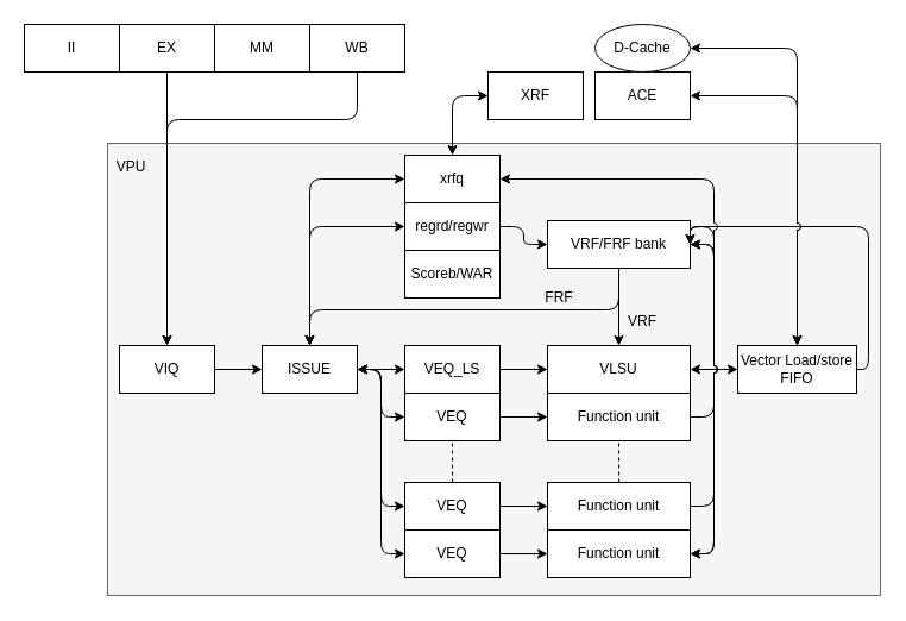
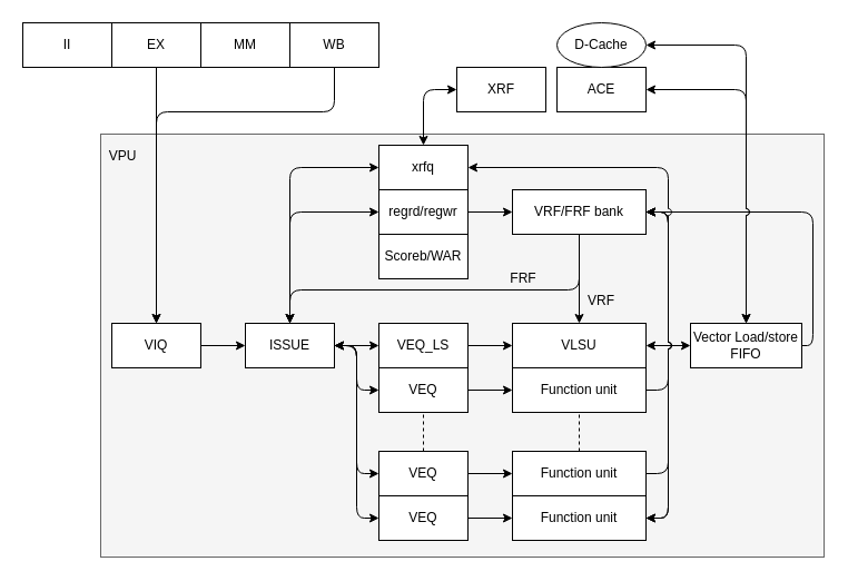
- <mxCell id="29" value="VRF/FRF bank" style="rounded=0;whiteSpace=wrap;html=1;" parent="1" vertex="1"><mxGeometry x="460" y="185" width="120" height="40" as="geometry" /></mxCell>
+ <mxCell id="29" value="VRF/FRF bank" style="rounded=0;whiteSpace=wrap;html=1;" parent="1" vertex="1"><mxGeometry x="460" y="170" width="120" height="40" as="geometry" /></mxCell>
